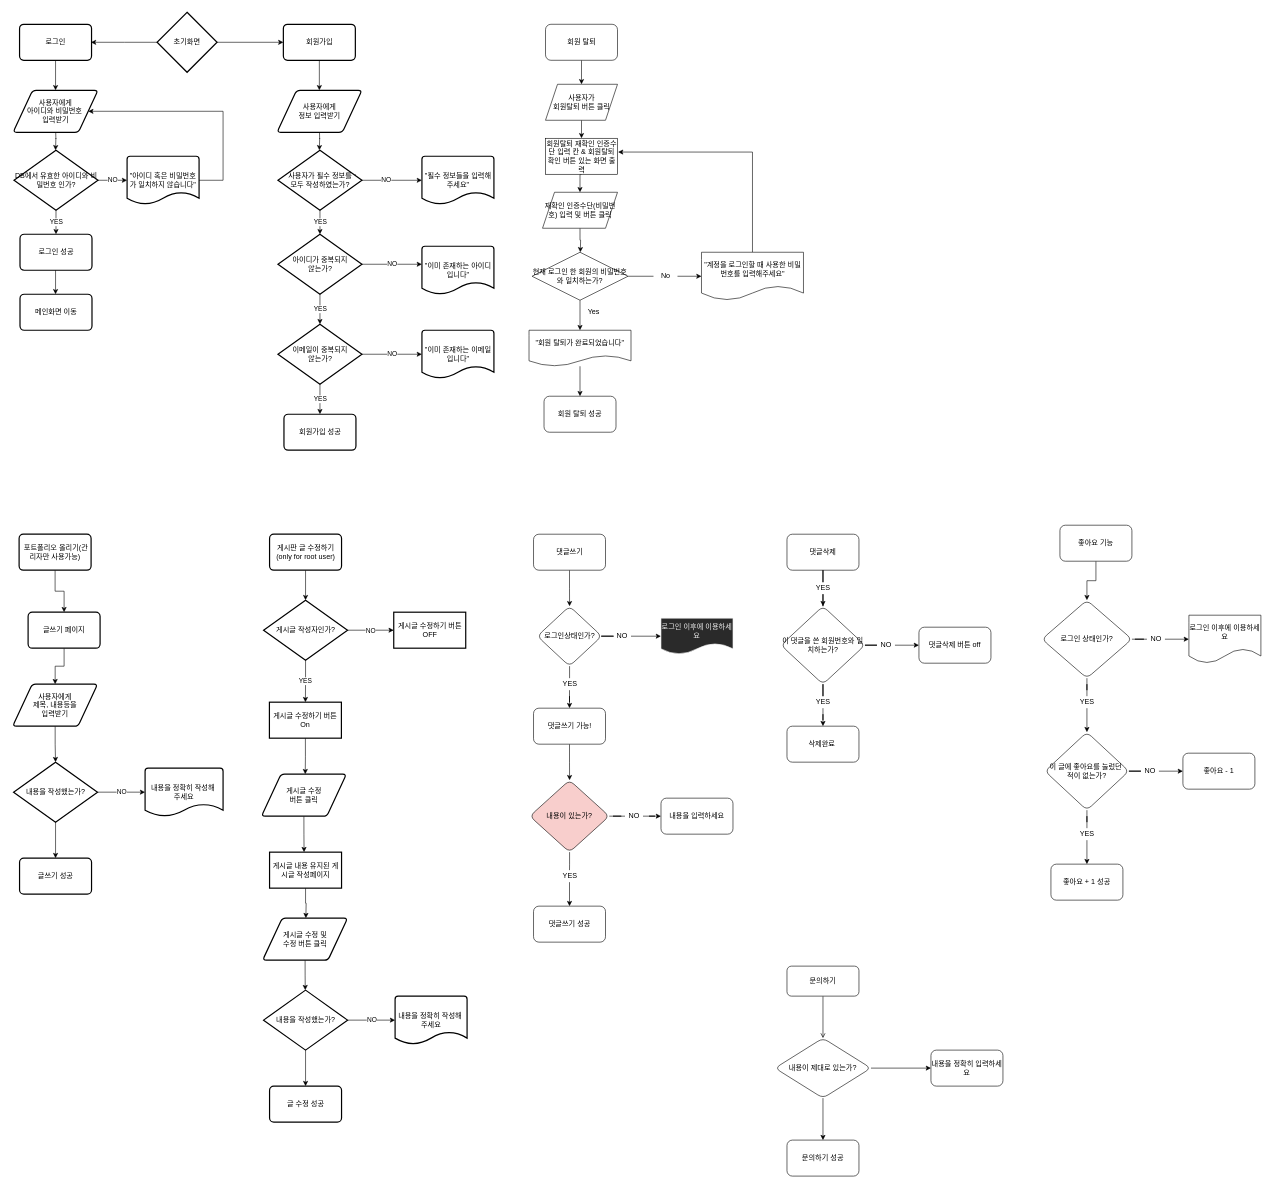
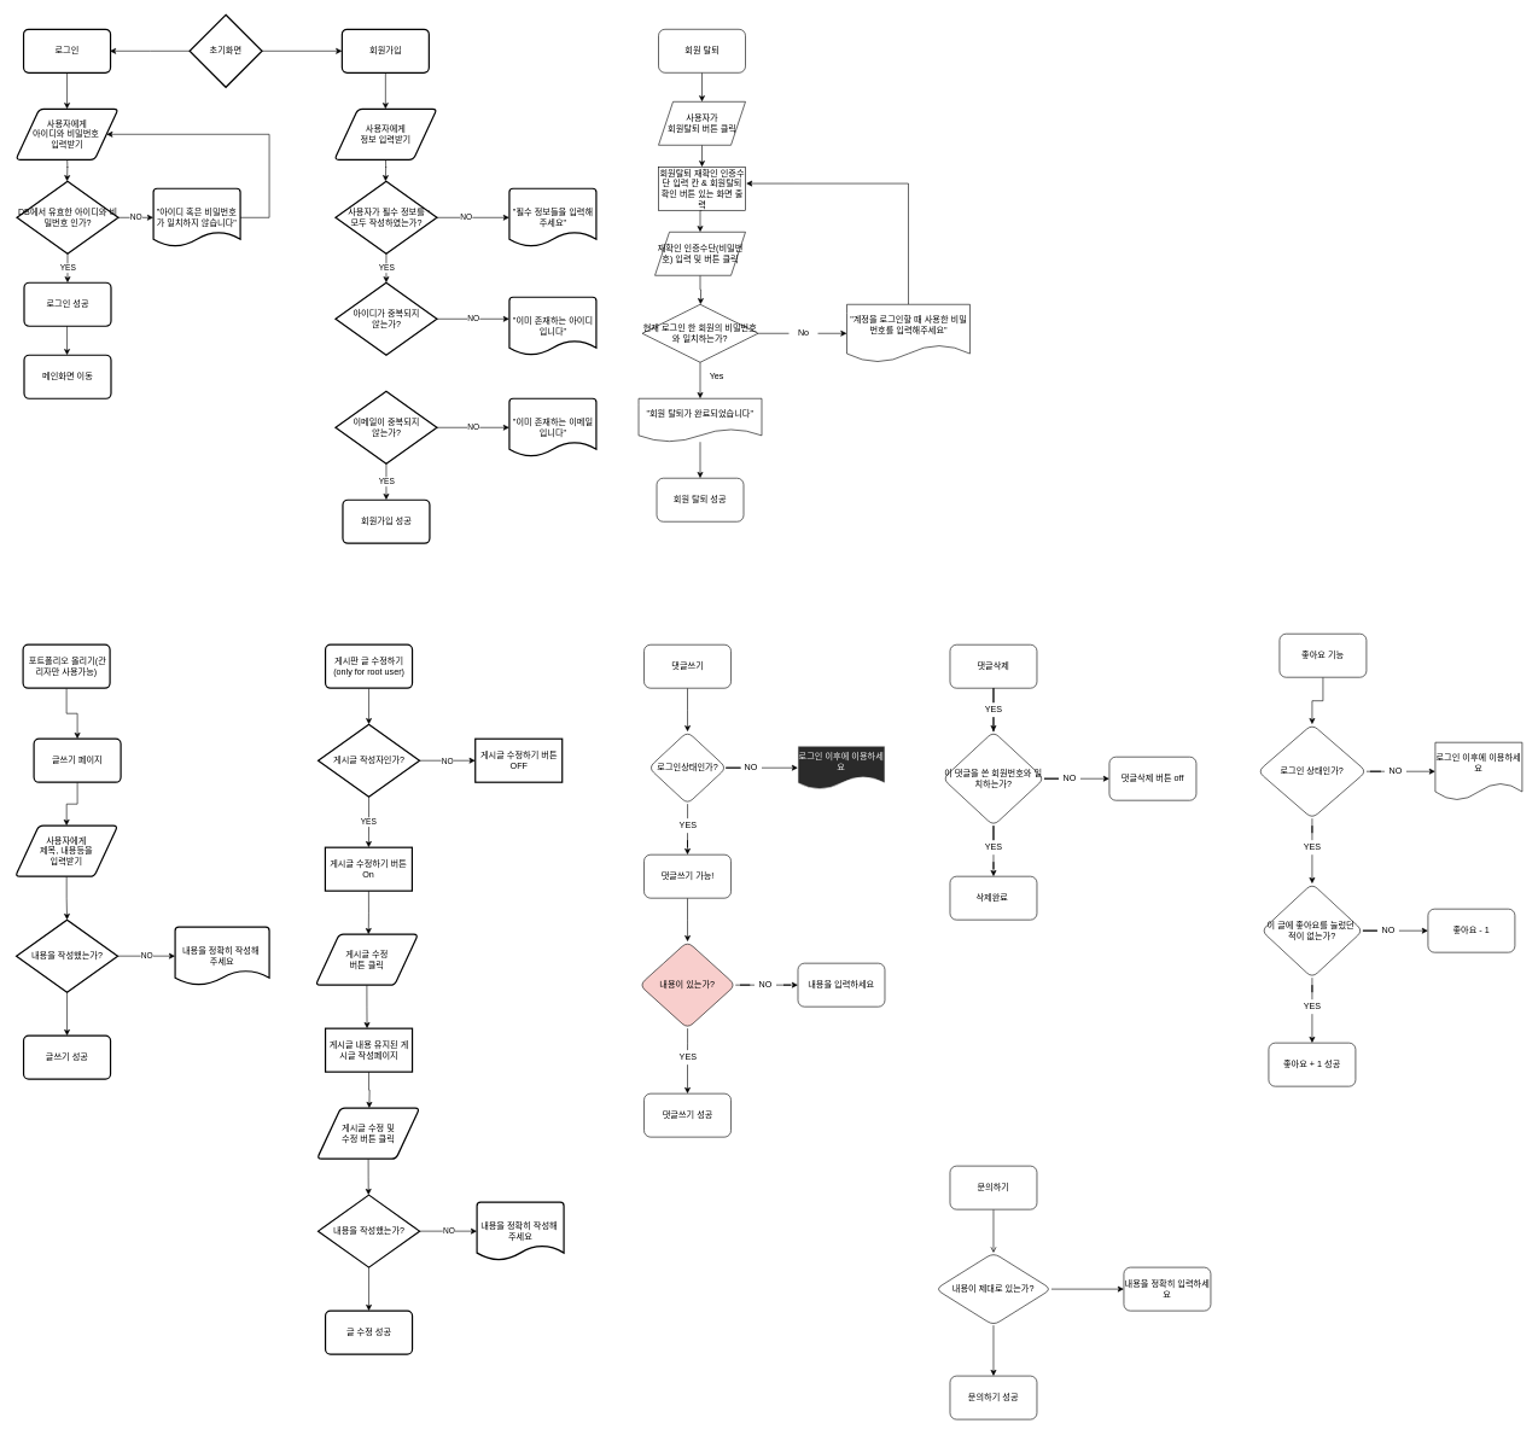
- <mxCell id="18" value="YES" style="edgeStyle=orthogonalEdgeStyle;rounded=0;orthogonalLoop=1;jettySize=auto;html=1;entryX=0.5;entryY=0;entryDx=0;entryDy=0;entryPerimeter=0;fontSize=11;" parent="1" source="19" target="24" edge="1"><mxGeometry relative="1" as="geometry" /></mxCell>
- <mxCell id="137" value="문의하기" style="rounded=1;whiteSpace=wrap;html=1;" vertex="1" parent="1"><mxGeometry x="1311" y="1610" width="120" height="50" as="geometry" /></mxCell>
+ <mxCell id="137" value="문의하기" style="rounded=1;whiteSpace=wrap;html=1;" vertex="1" parent="1"><mxGeometry x="1311" y="1610" width="120" height="60" as="geometry" /></mxCell>
